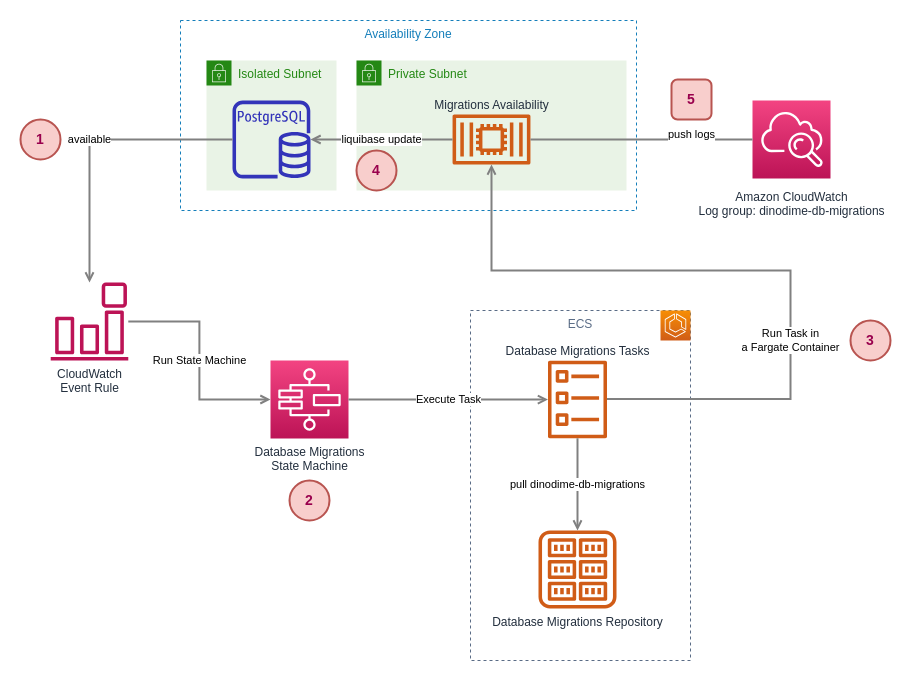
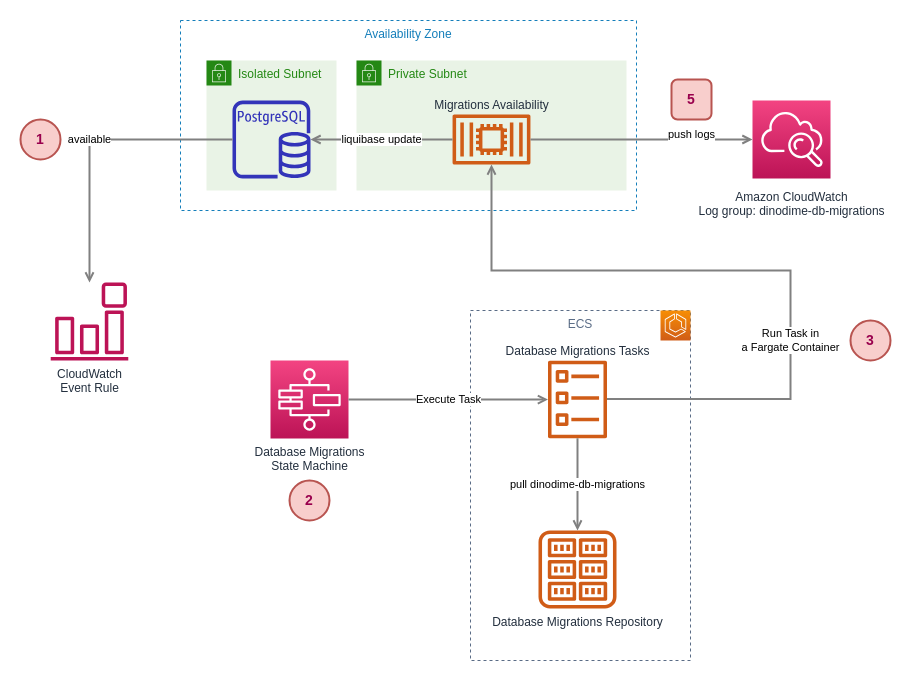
- <mxCell id="17" value="push logs" style="edgeStyle=orthogonalEdgeStyle;rounded=0;orthogonalLoop=1;jettySize=auto;html=1;startArrow=none;startFill=0;endArrow=none;endFill=0;strokeColor=#808080;strokeWidth=2;" edge="1" parent="1" source="10" target="5"><mxGeometry x="0.451" y="5" relative="1" as="geometry"><mxPoint x="536" y="260" as="sourcePoint" /><mxPoint x="682" y="294.23" as="targetPoint" /><mxPoint as="offset" /></mxGeometry></mxCell>
+ <mxCell id="17" value="push logs" style="edgeStyle=orthogonalEdgeStyle;rounded=0;orthogonalLoop=1;jettySize=auto;html=1;startArrow=none;startFill=0;endArrow=open;endFill=0;strokeColor=#808080;strokeWidth=2;" edge="1" parent="1" source="10" target="5"><mxGeometry x="0.451" y="5" relative="1" as="geometry"><mxPoint x="536" y="260" as="sourcePoint" /><mxPoint x="682" y="294.23" as="targetPoint" /><mxPoint as="offset" /></mxGeometry></mxCell>
- <mxCell id="25" value="4" style="ellipse;whiteSpace=wrap;html=1;labelBackgroundColor=none;fillColor=#f8cecc;strokeColor=#b85450;strokeWidth=2;fontSize=14;fontStyle=1;fontColor=#99004D;" vertex="1" parent="1"><mxGeometry x="356" y="150" width="40" height="40" as="geometry" /></mxCell>
- <mxCell id="18" value="Run State Machine" style="edgeStyle=orthogonalEdgeStyle;rounded=0;orthogonalLoop=1;jettySize=auto;html=1;startArrow=none;startFill=0;endArrow=open;endFill=0;strokeColor=#808080;strokeWidth=2;" edge="1" parent="1" source="6" target="16"><mxGeometry relative="1" as="geometry"><mxPoint x="264" y="459" as="sourcePoint" /><mxPoint x="264" y="591" as="targetPoint" /></mxGeometry></mxCell>
